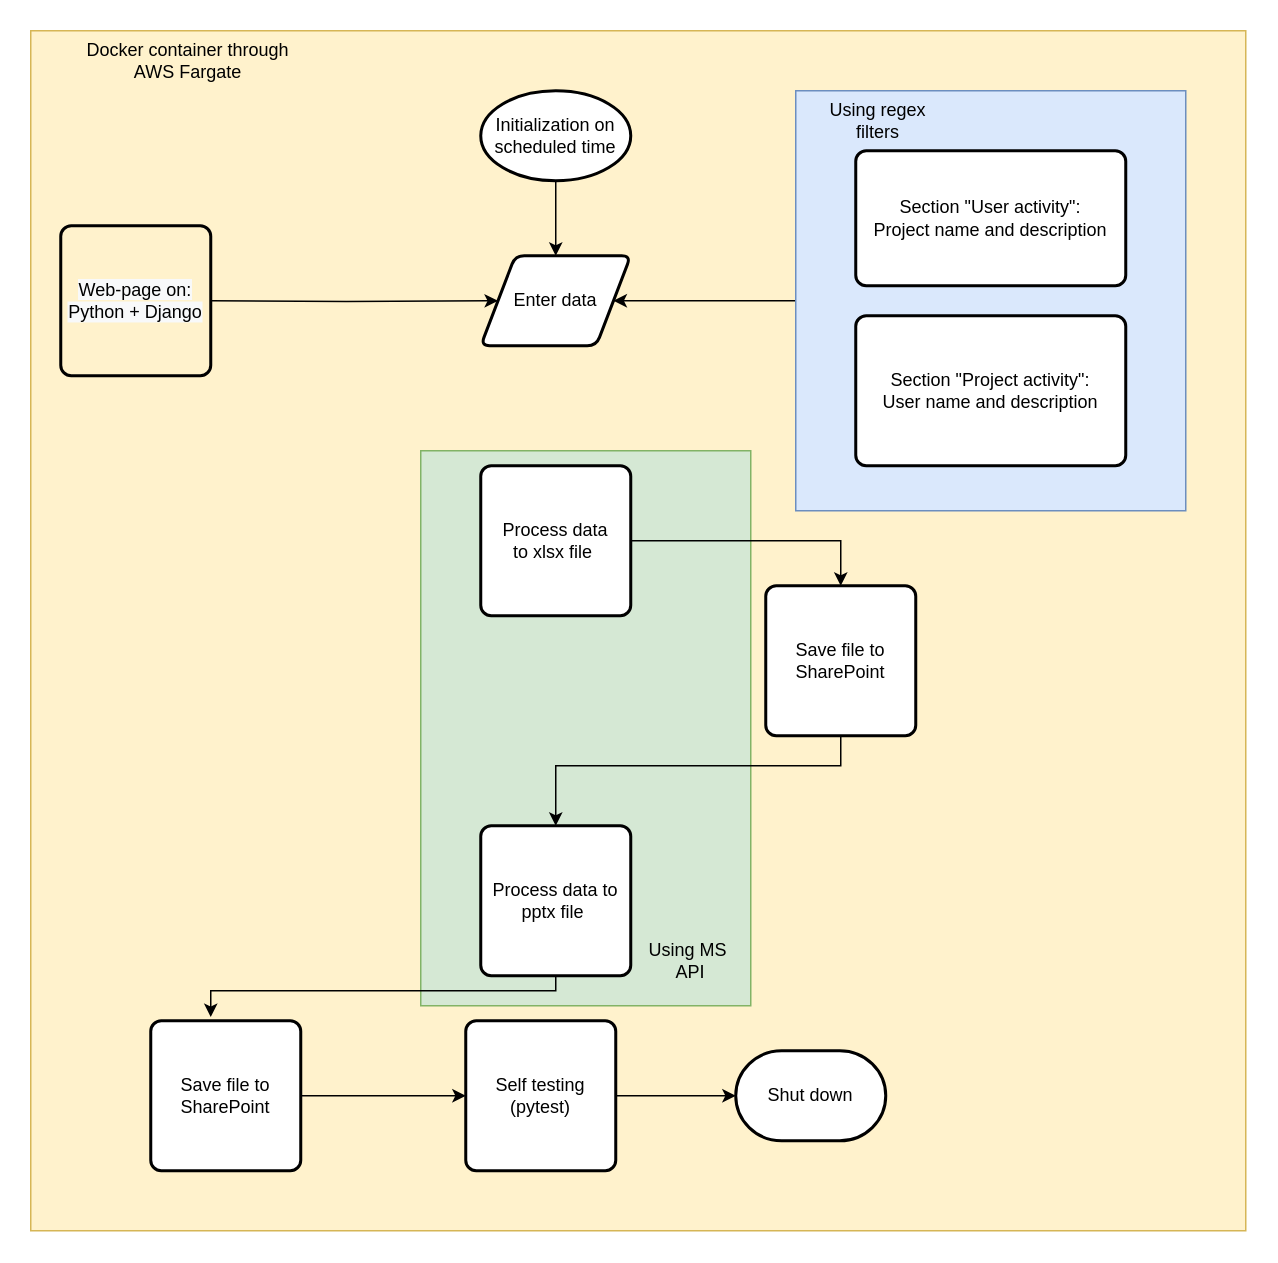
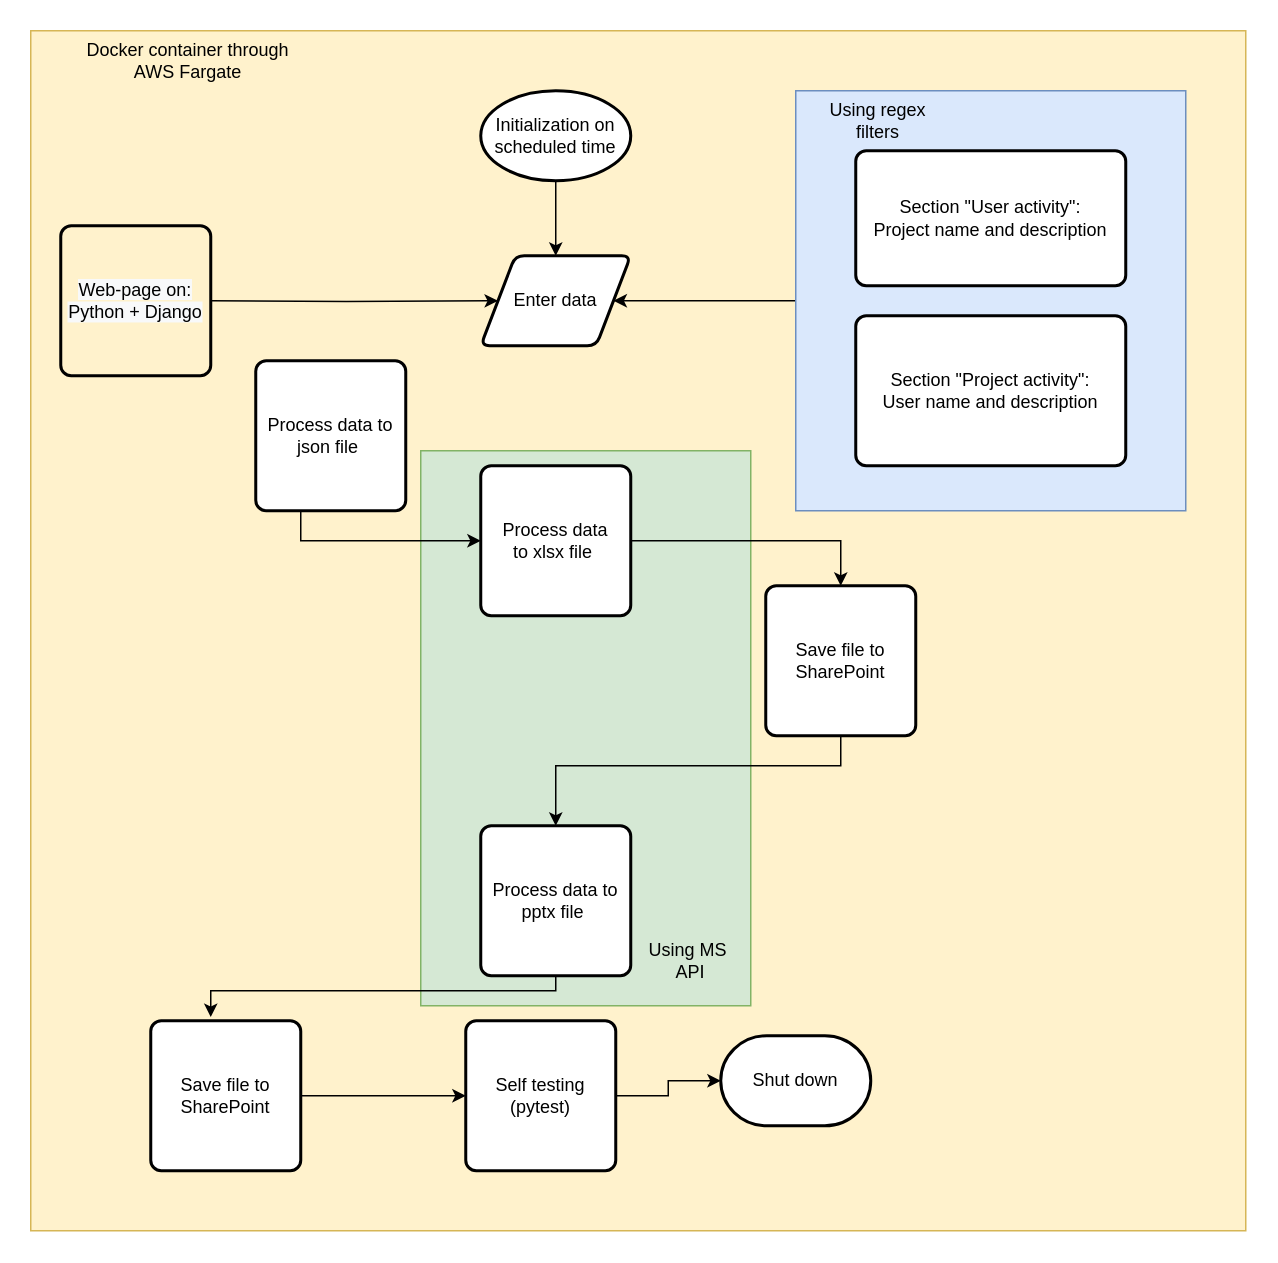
+ <mxCell id="26" value="Process data to json file&amp;nbsp;" style="rounded=1;whiteSpace=wrap;html=1;absoluteArcSize=1;arcSize=14;strokeWidth=2;" vertex="1" parent="1"><mxGeometry x="170" y="240" width="100" height="100" as="geometry" /></mxCell>
+ <mxCell id="25" style="edgeStyle=orthogonalEdgeStyle;rounded=0;orthogonalLoop=1;jettySize=auto;html=1;entryX=0;entryY=0.5;entryDx=0;entryDy=0;" edge="1" parent="1" source="26" target="10"><mxGeometry relative="1" as="geometry"><Array as="points"><mxPoint x="200" y="360" /></Array></mxGeometry></mxCell>
- <mxCell id="19" value="Shut down" style="strokeWidth=2;html=1;shape=mxgraph.flowchart.terminator;whiteSpace=wrap;" vertex="1" parent="1"><mxGeometry x="490" y="700" width="100" height="60" as="geometry" /></mxCell>
+ <mxCell id="19" value="Shut down" style="strokeWidth=2;html=1;shape=mxgraph.flowchart.terminator;whiteSpace=wrap;" vertex="1" parent="1"><mxGeometry x="480" y="690" width="100" height="60" as="geometry" /></mxCell>
